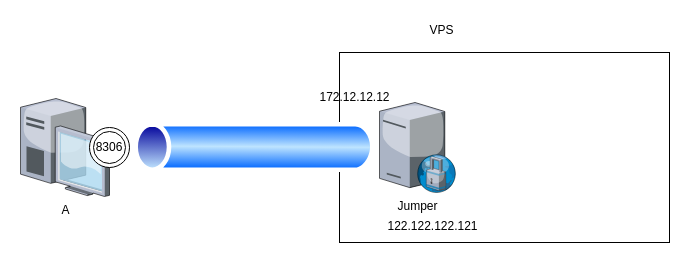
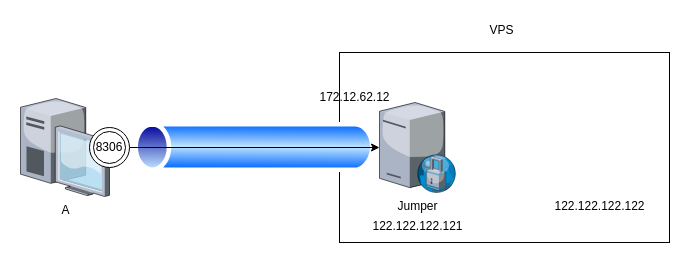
- <mxCell id="8" value="VPS" style="text;html=1;align=center;verticalAlign=middle;resizable=0;points=[];autosize=1;" vertex="1" parent="1"><mxGeometry x="421" y="20" width="40" height="20" as="geometry" /></mxCell>
+ <mxCell id="8" value="VPS" style="text;html=1;align=center;verticalAlign=middle;resizable=0;points=[];autosize=1;" vertex="1" parent="1"><mxGeometry x="481" y="20" width="40" height="20" as="geometry" /></mxCell>
- <mxCell id="10" value="172.12.12.12" style="text;html=1;align=center;verticalAlign=middle;resizable=0;points=[];autosize=1;" vertex="1" parent="1"><mxGeometry x="309" y="87" width="90" height="20" as="geometry" /></mxCell>
+ <mxCell id="10" value="172.12.62.12" style="text;html=1;align=center;verticalAlign=middle;resizable=0;points=[];autosize=1;" vertex="1" parent="1"><mxGeometry x="309" y="87" width="90" height="20" as="geometry" /></mxCell>
- <mxCell id="6" value="" style="endArrow=classic;html=1;exitX=1;exitY=0.5;exitDx=0;exitDy=0;" edge="1" parent="1" source="7" target="3"><mxGeometry width="50" height="50" relative="1" as="geometry"><mxPoint x="209" y="282" as="sourcePoint" /><mxPoint x="259" y="232" as="targetPoint" /></mxGeometry></mxCell>
+ <mxCell id="6" value="" style="endArrow=classic;html=1;exitX=1;exitY=0.5;exitDx=0;exitDy=0;" edge="1" parent="1" source="7" target="4"><mxGeometry width="50" height="50" relative="1" as="geometry"><mxPoint x="209" y="282" as="sourcePoint" /><mxPoint x="259" y="232" as="targetPoint" /></mxGeometry></mxCell>
+ <mxCell id="9" value="122.122.122.122" style="text;html=1;align=center;verticalAlign=middle;resizable=0;points=[];autosize=1;" vertex="1" parent="1"><mxGeometry x="544" y="196" width="110" height="20" as="geometry" /></mxCell>
- <mxCell id="11" value="122.122.122.121" style="text;html=1;align=center;verticalAlign=middle;resizable=0;points=[];autosize=1;" vertex="1" parent="1"><mxGeometry x="377.25" y="216" width="110" height="20" as="geometry" /></mxCell>
+ <mxCell id="11" value="122.122.122.121" style="text;html=1;align=center;verticalAlign=middle;resizable=0;points=[];autosize=1;" vertex="1" parent="1"><mxGeometry x="362.25" y="216" width="110" height="20" as="geometry" /></mxCell>
